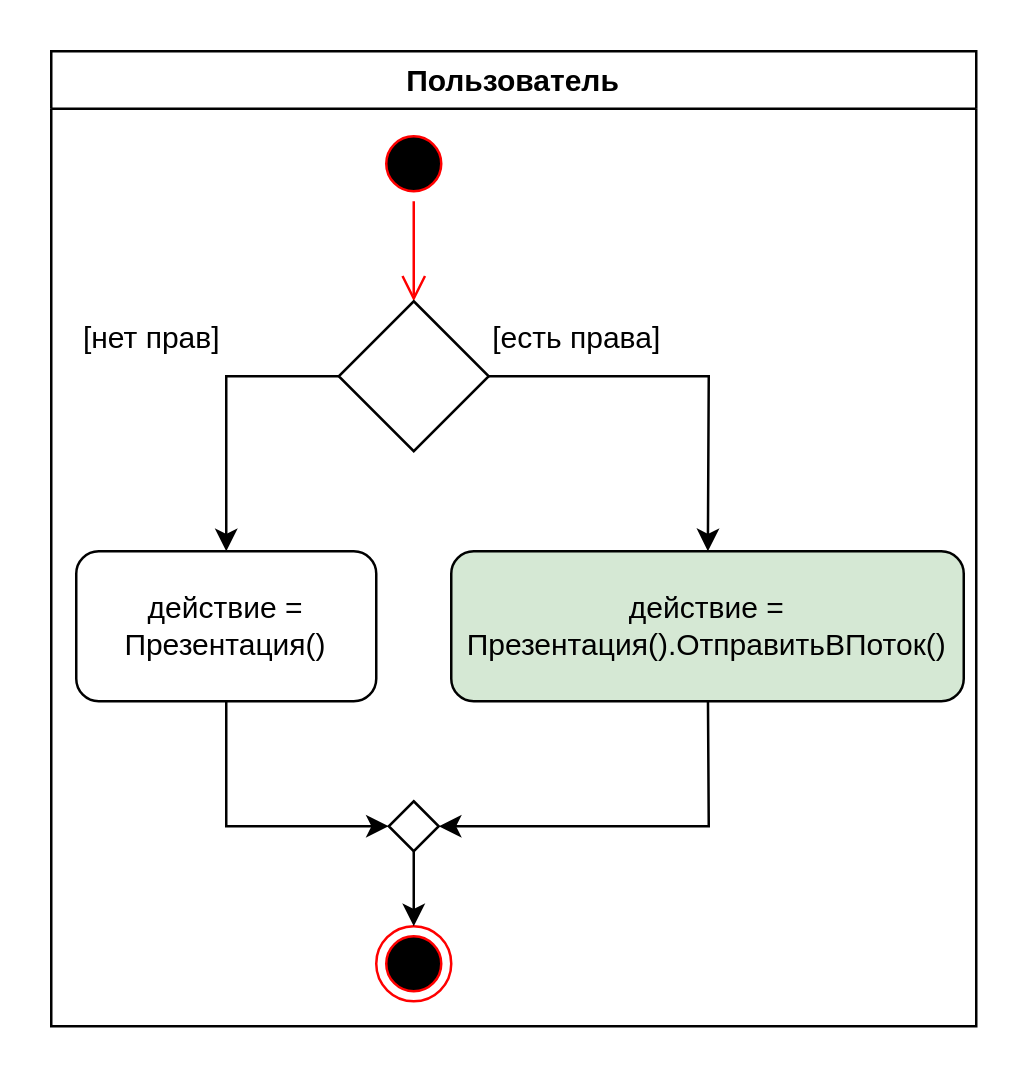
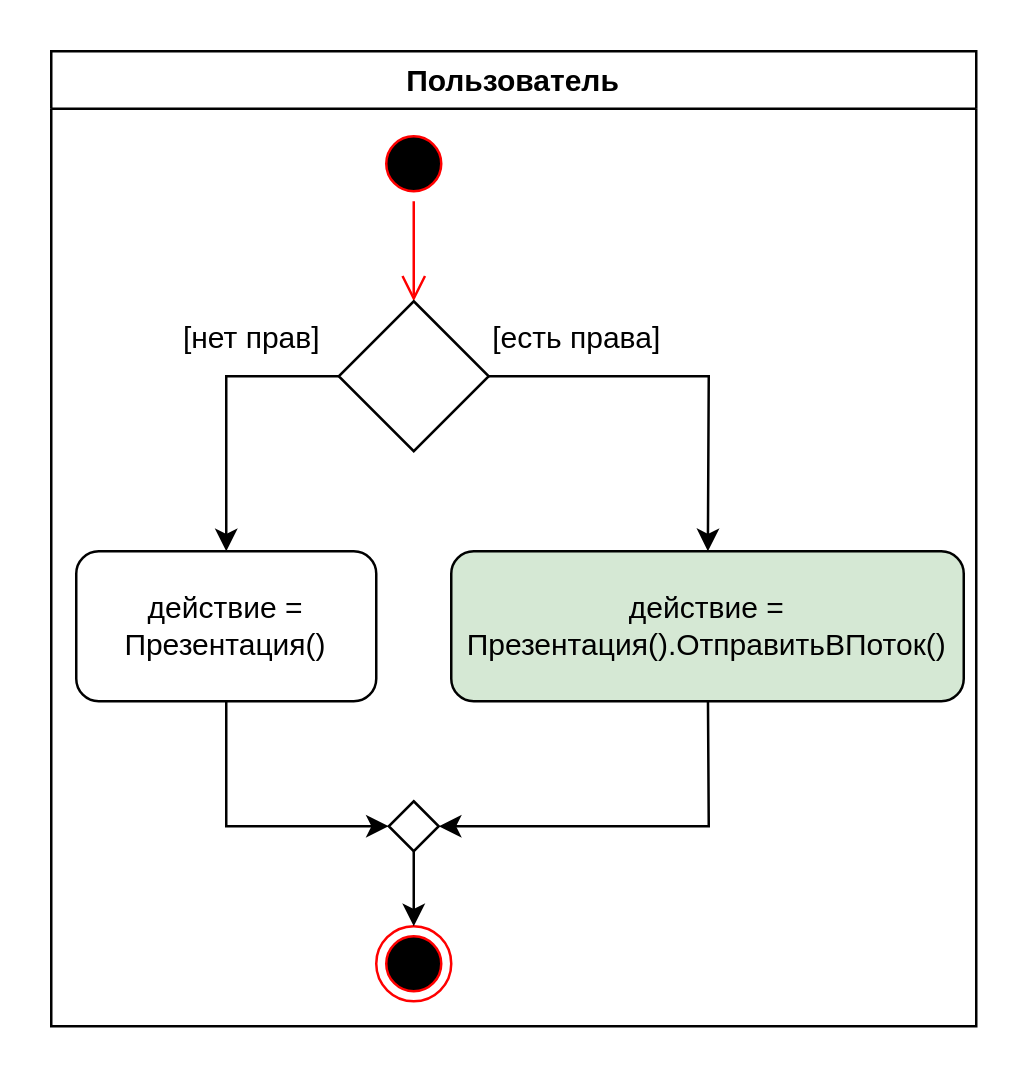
- <mxCell id="15" value="[нет прав]" style="text;html=1;align=center;verticalAlign=middle;resizable=0;points=[];autosize=1;strokeColor=none;fillColor=none;" vertex="1" parent="2"><mxGeometry x="5" y="105" width="70" height="20" as="geometry" /></mxCell>
+ <mxCell id="15" value="[нет прав]" style="text;html=1;align=center;verticalAlign=middle;resizable=0;points=[];autosize=1;strokeColor=none;fillColor=none;" vertex="1" parent="2"><mxGeometry x="45" y="105" width="70" height="20" as="geometry" /></mxCell>
